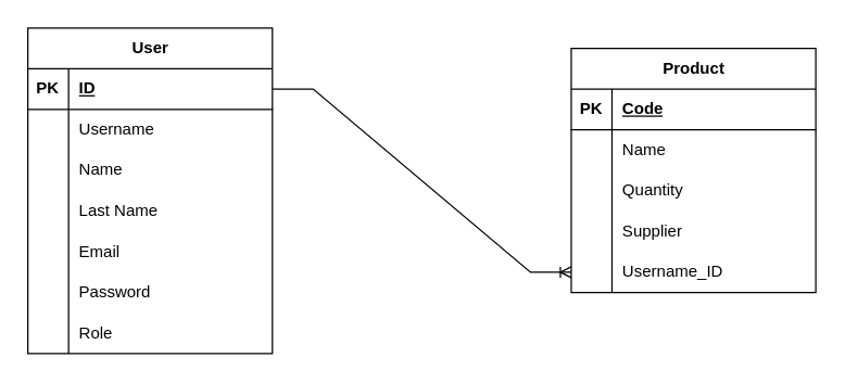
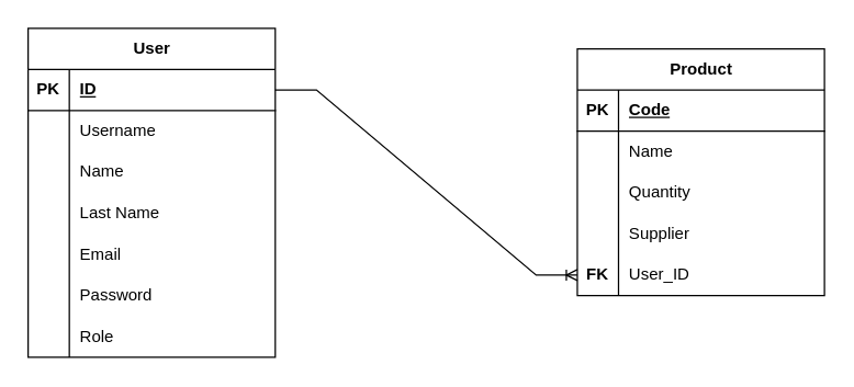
+ <mxCell id="40" value="FK" style="shape=partialRectangle;connectable=0;fillColor=none;top=0;left=0;bottom=0;right=0;fontStyle=1;overflow=hidden;whiteSpace=wrap;html=1;" parent="1" vertex="1"><mxGeometry x="420" y="185" width="30" height="30" as="geometry"><mxRectangle width="30" height="30" as="alternateBounds" /></mxGeometry></mxCell>
- <mxCell id="39" value="Username_ID" style="shape=partialRectangle;connectable=0;fillColor=none;top=0;left=0;bottom=0;right=0;align=left;spacingLeft=6;overflow=hidden;whiteSpace=wrap;html=1;" parent="37" vertex="1"><mxGeometry x="30" width="150" height="30" as="geometry"><mxRectangle width="150" height="30" as="alternateBounds" /></mxGeometry></mxCell>
+ <mxCell id="39" value="User_ID" style="shape=partialRectangle;connectable=0;fillColor=none;top=0;left=0;bottom=0;right=0;align=left;spacingLeft=6;overflow=hidden;whiteSpace=wrap;html=1;" parent="37" vertex="1"><mxGeometry x="30" width="150" height="30" as="geometry"><mxRectangle width="150" height="30" as="alternateBounds" /></mxGeometry></mxCell>
